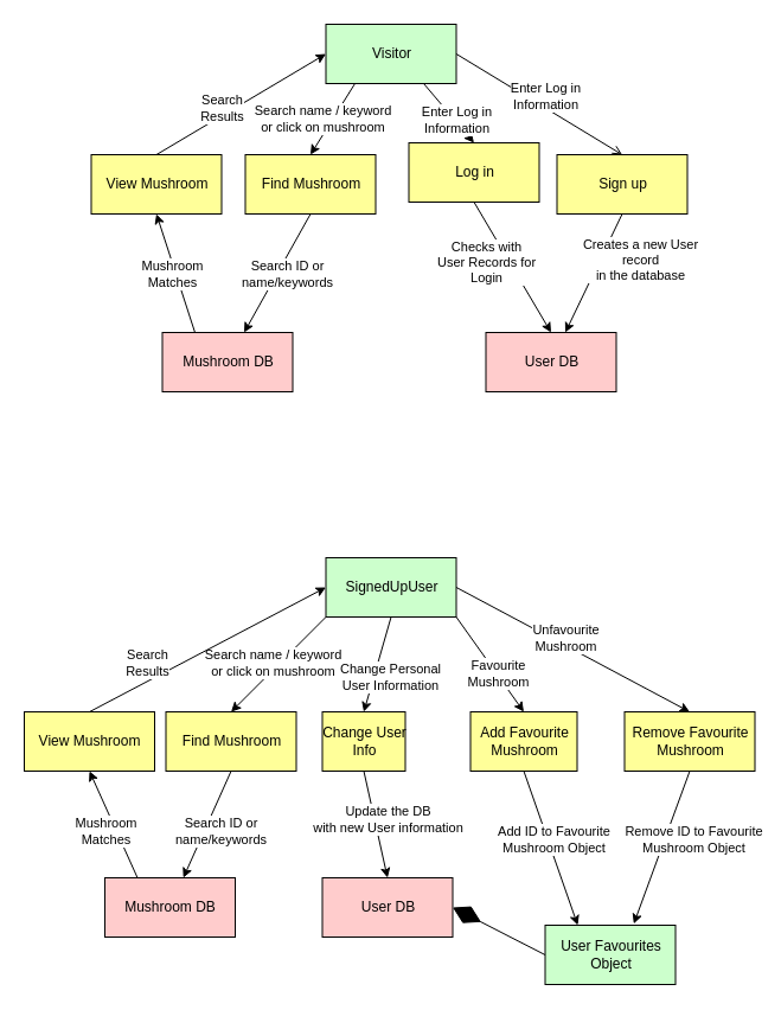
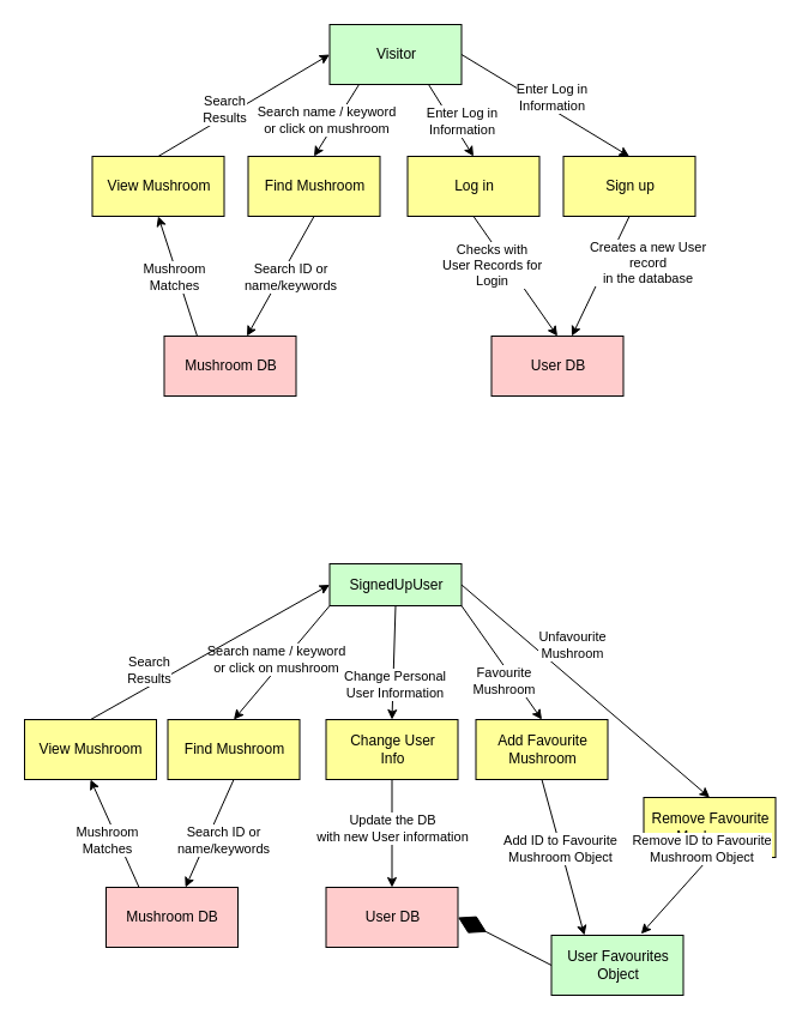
- <mxCell id="5" style="edgeStyle=none;rounded=0;orthogonalLoop=1;jettySize=auto;html=1;exitX=1;exitY=0.5;exitDx=0;exitDy=0;entryX=0.5;entryY=0;entryDx=0;entryDy=0;fontSize=10;fillColor=#000000;endArrow=open;" parent="1" source="6" target="14" edge="1"><mxGeometry relative="1" as="geometry" /></mxCell>
+ <mxCell id="5" style="edgeStyle=none;rounded=0;orthogonalLoop=1;jettySize=auto;html=1;exitX=1;exitY=0.5;exitDx=0;exitDy=0;entryX=0.5;entryY=0;entryDx=0;entryDy=0;fontSize=10;fillColor=#000000;" parent="1" source="6" target="14" edge="1"><mxGeometry relative="1" as="geometry" /></mxCell>
- <mxCell id="12" value="Log in" style="html=1;fillColor=#FFFF99;" parent="1" vertex="1"><mxGeometry x="344.5" y="120" width="110" height="50" as="geometry" /></mxCell>
+ <mxCell id="12" value="Log in" style="html=1;fillColor=#FFFF99;" parent="1" vertex="1"><mxGeometry x="339.5" y="130" width="110" height="50" as="geometry" /></mxCell>
- <mxCell id="30" value="SignedUpUser" style="html=1;fillColor=#CCFFCC;" parent="1" vertex="1"><mxGeometry x="274.5" y="470" width="110" height="50" as="geometry" /></mxCell>
+ <mxCell id="30" value="SignedUpUser" style="html=1;fillColor=#CCFFCC;" parent="1" vertex="1"><mxGeometry x="274.5" y="470" width="110" height="35" as="geometry" /></mxCell>
- <mxCell id="42" value="Change User&lt;br&gt;Info" style="html=1;fillColor=#FFFF99;" parent="1" vertex="1"><mxGeometry x="271.5" y="600" width="70" height="50" as="geometry" /></mxCell>
+ <mxCell id="42" value="Change User&lt;br&gt;Info" style="html=1;fillColor=#FFFF99;" parent="1" vertex="1"><mxGeometry x="271.5" y="600" width="110" height="50" as="geometry" /></mxCell>
- <mxCell id="46" value="Add Favourite&lt;br&gt;Mushroom" style="html=1;fillColor=#FFFF99;" parent="1" vertex="1"><mxGeometry x="396.5" y="600" width="90" height="50" as="geometry" /></mxCell>
+ <mxCell id="46" value="Add Favourite&lt;br&gt;Mushroom" style="html=1;fillColor=#FFFF99;" parent="1" vertex="1"><mxGeometry x="396.5" y="600" width="110" height="50" as="geometry" /></mxCell>
- <mxCell id="48" value="Remove Favourite&lt;br&gt;Mushroom" style="html=1;fillColor=#FFFF99;" parent="1" vertex="1"><mxGeometry x="526.5" y="600" width="110" height="50" as="geometry" /></mxCell>
+ <mxCell id="48" value="Remove Favourite&lt;br&gt;Mushroom" style="html=1;fillColor=#FFFF99;" parent="1" vertex="1"><mxGeometry x="536.5" y="665" width="110" height="50" as="geometry" /></mxCell>
